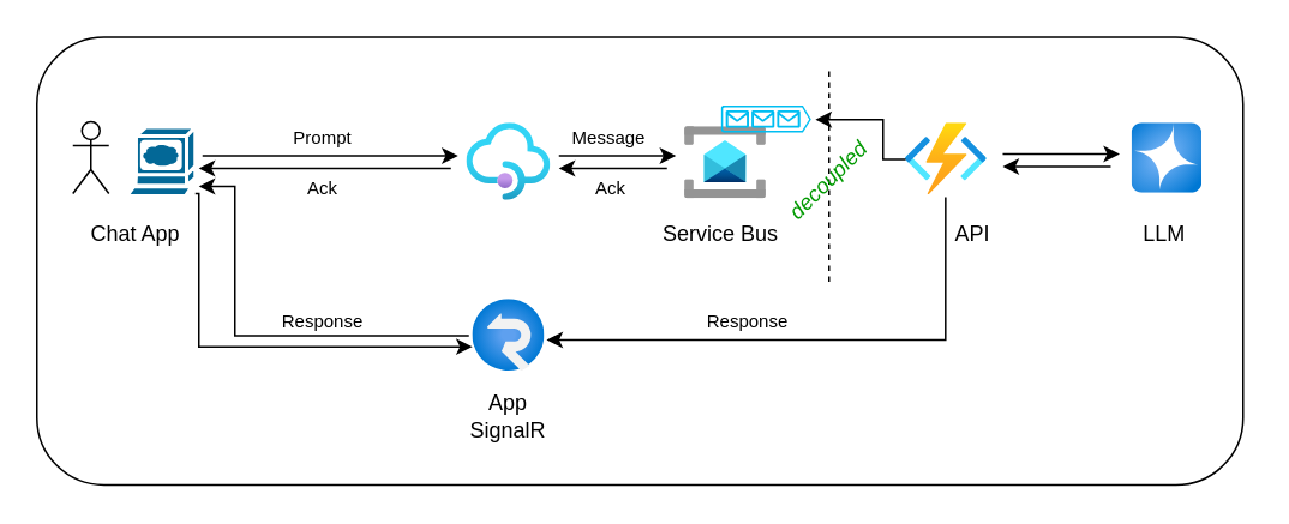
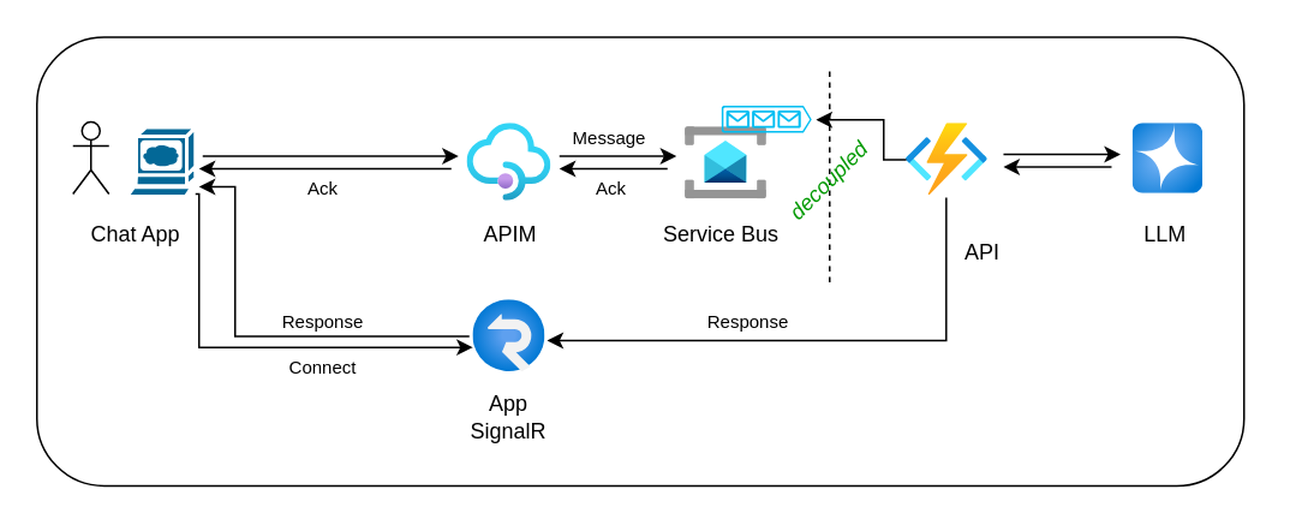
- <mxCell id="9" value="Prompt" style="text;html=1;align=center;verticalAlign=middle;whiteSpace=wrap;rounded=0;fontSize=10;" parent="1" vertex="1"><mxGeometry x="154" y="64" width="50" height="23" as="geometry" /></mxCell>
+ <mxCell id="6" value="APIM" style="text;html=1;align=center;verticalAlign=middle;whiteSpace=wrap;rounded=0;" parent="1" vertex="1"><mxGeometry x="253" y="115" width="60" height="30" as="geometry" /></mxCell>
- <mxCell id="14" value="API" style="text;html=1;align=center;verticalAlign=middle;whiteSpace=wrap;rounded=0;" parent="1" vertex="1"><mxGeometry x="510" y="115" width="60" height="30" as="geometry" /></mxCell>
+ <mxCell id="14" value="API" style="text;html=1;align=center;verticalAlign=middle;whiteSpace=wrap;rounded=0;" parent="1" vertex="1"><mxGeometry x="515" y="125" width="60" height="30" as="geometry" /></mxCell>
+ <mxCell id="29" value="Connect" style="text;html=1;align=center;verticalAlign=middle;whiteSpace=wrap;rounded=0;fontSize=10;" vertex="1" parent="1"><mxGeometry x="154" y="191" width="50" height="23" as="geometry" /></mxCell>
